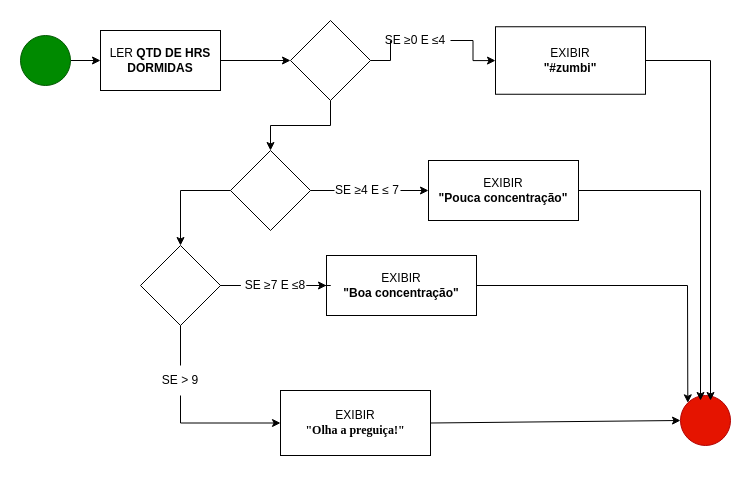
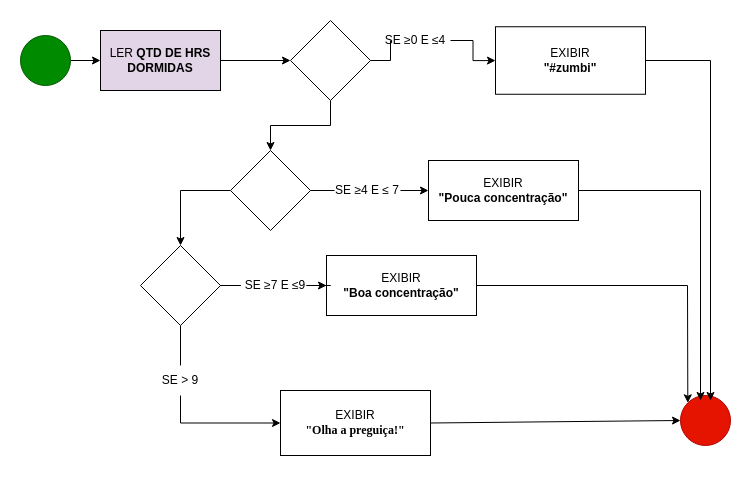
- <mxCell id="5" value="LER &lt;b&gt;QTD DE HRS DORMIDAS&lt;/b&gt;" style="whiteSpace=wrap;html=1;" parent="1" vertex="1"><mxGeometry x="100" y="30" width="120" height="60" as="geometry" /></mxCell>
+ <mxCell id="5" value="LER &lt;b&gt;QTD DE HRS DORMIDAS&lt;/b&gt;" style="whiteSpace=wrap;html=1;fillColor=#e1d5e7;" parent="1" vertex="1"><mxGeometry x="100" y="30" width="120" height="60" as="geometry" /></mxCell>
- <mxCell id="25" value="SE ≥7 E&amp;nbsp;≤8" style="text;strokeColor=none;align=center;fillColor=none;html=1;verticalAlign=middle;whiteSpace=wrap;rounded=0;" parent="1" vertex="1"><mxGeometry x="240" y="270" width="70" height="30" as="geometry" /></mxCell>
+ <mxCell id="25" value="SE ≥7 E&amp;nbsp;≤9" style="text;strokeColor=none;align=center;fillColor=none;html=1;verticalAlign=middle;whiteSpace=wrap;rounded=0;" parent="1" vertex="1"><mxGeometry x="240" y="270" width="70" height="30" as="geometry" /></mxCell>
